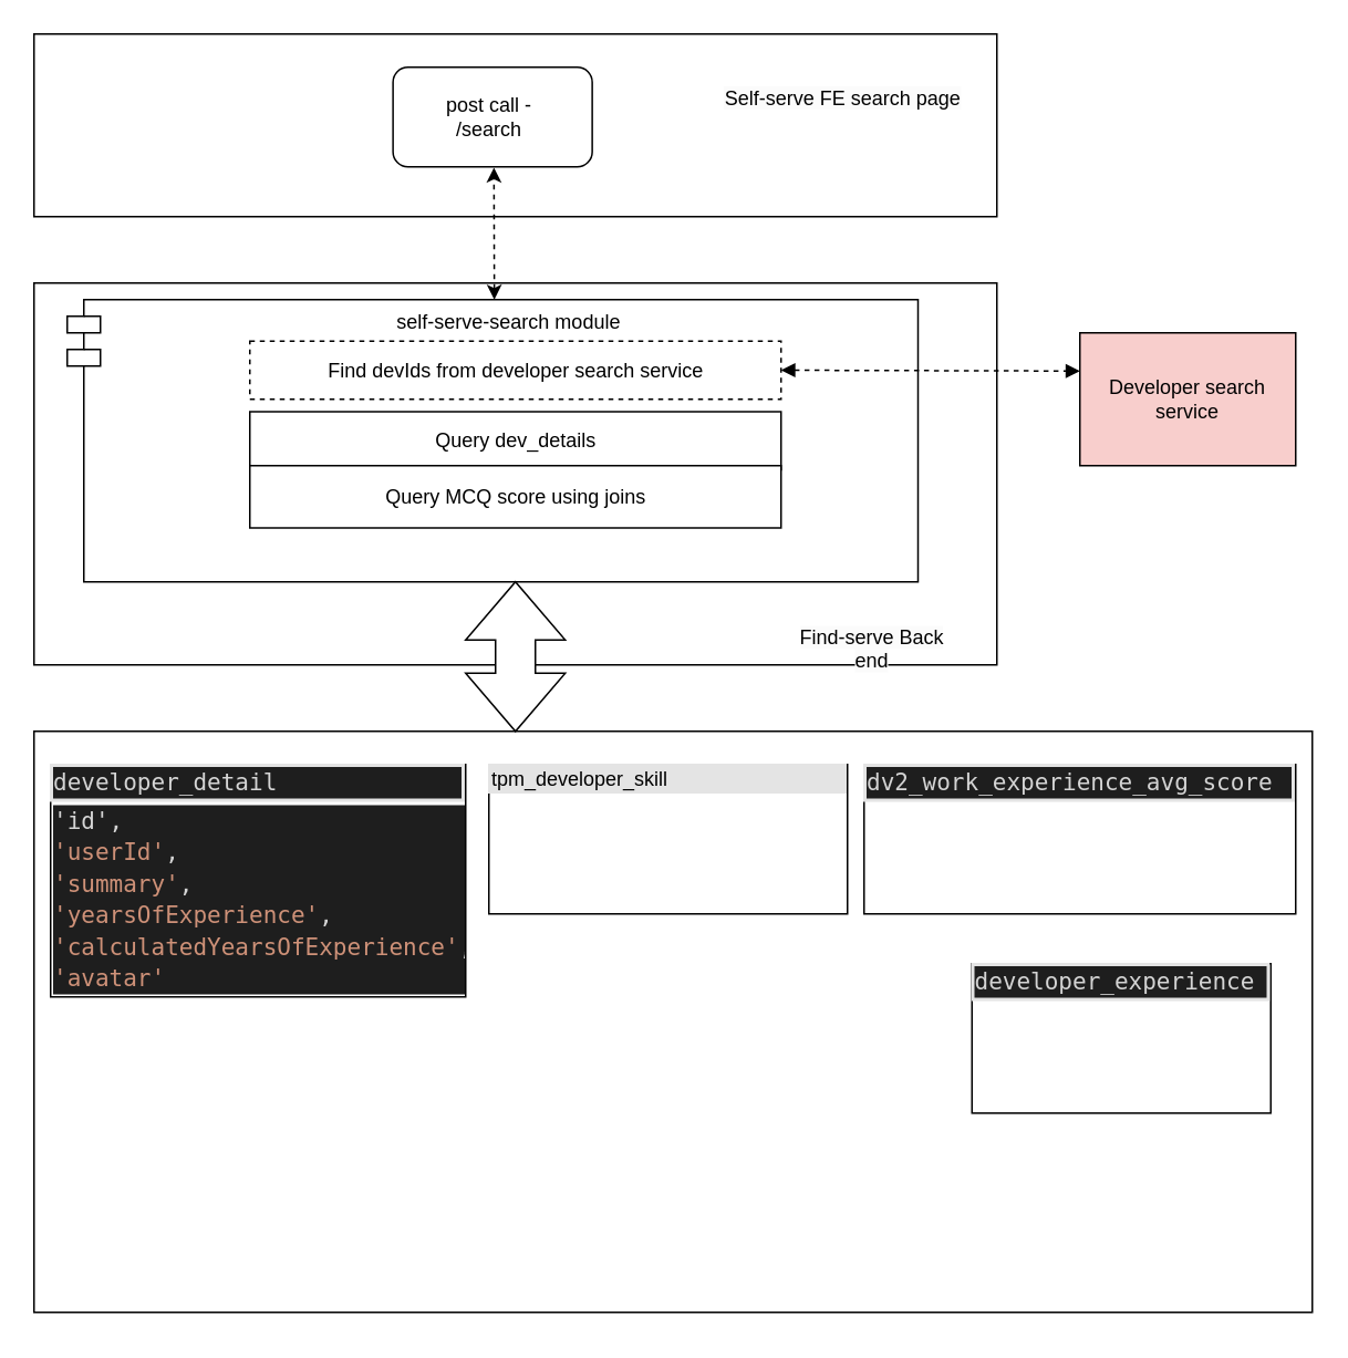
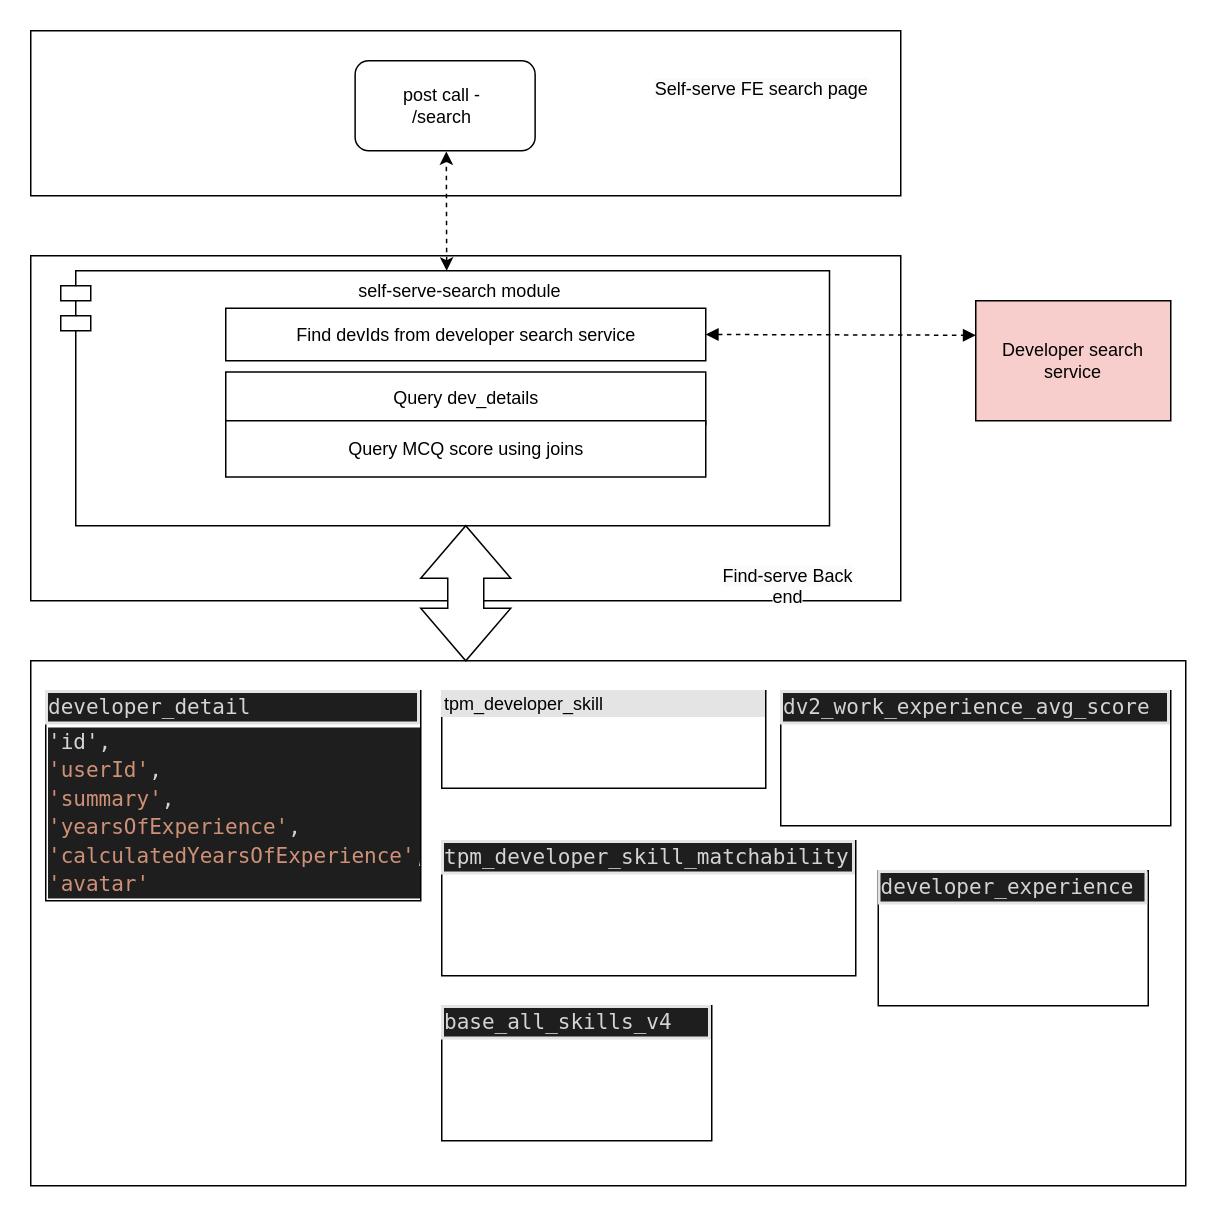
- <mxCell id="18" value="Find devIds from developer search service" style="html=1;dashed=1;" vertex="1" parent="1"><mxGeometry x="150" y="205" width="320" height="35" as="geometry" /></mxCell>
+ <mxCell id="18" value="Find devIds from developer search service" style="html=1;" vertex="1" parent="1"><mxGeometry x="150" y="205" width="320" height="35" as="geometry" /></mxCell>
- <mxCell id="13" value="&lt;div style=&quot;box-sizing:border-box;width:100%;background:#e4e4e4;padding:2px;&quot;&gt;tpm_developer_skill&lt;br&gt;&lt;/div&gt;" style="verticalAlign=top;align=left;overflow=fill;html=1;" vertex="1" parent="1"><mxGeometry x="294" y="460" width="216" height="90" as="geometry" /></mxCell>
+ <mxCell id="13" value="&lt;div style=&quot;box-sizing:border-box;width:100%;background:#e4e4e4;padding:2px;&quot;&gt;tpm_developer_skill&lt;br&gt;&lt;/div&gt;" style="verticalAlign=top;align=left;overflow=fill;html=1;" vertex="1" parent="1"><mxGeometry x="294" y="460" width="216" height="65" as="geometry" /></mxCell>
+ <mxCell id="16" value="&lt;div style=&quot;box-sizing:border-box;width:100%;background:#e4e4e4;padding:2px;&quot;&gt;&lt;div style=&quot;color: rgb(212, 212, 212); background-color: rgb(30, 30, 30); font-family: &amp;quot;Droid Sans Mono&amp;quot;, &amp;quot;monospace&amp;quot;, monospace; font-size: 14px; line-height: 19px;&quot;&gt;tpm_developer_skill_matchability&lt;/div&gt;&lt;/div&gt;" style="verticalAlign=top;align=left;overflow=fill;html=1;" vertex="1" parent="1"><mxGeometry x="294" y="560" width="276" height="90" as="geometry" /></mxCell>
+ <mxCell id="17" value="&lt;div style=&quot;box-sizing:border-box;width:100%;background:#e4e4e4;padding:2px;&quot;&gt;&lt;div style=&quot;color: rgb(212, 212, 212); background-color: rgb(30, 30, 30); font-family: &amp;quot;Droid Sans Mono&amp;quot;, &amp;quot;monospace&amp;quot;, monospace; font-size: 14px; line-height: 19px;&quot;&gt;base_all_skills_v4&lt;/div&gt;&lt;/div&gt;" style="verticalAlign=top;align=left;overflow=fill;html=1;" vertex="1" parent="1"><mxGeometry x="294" y="670" width="180" height="90" as="geometry" /></mxCell>
